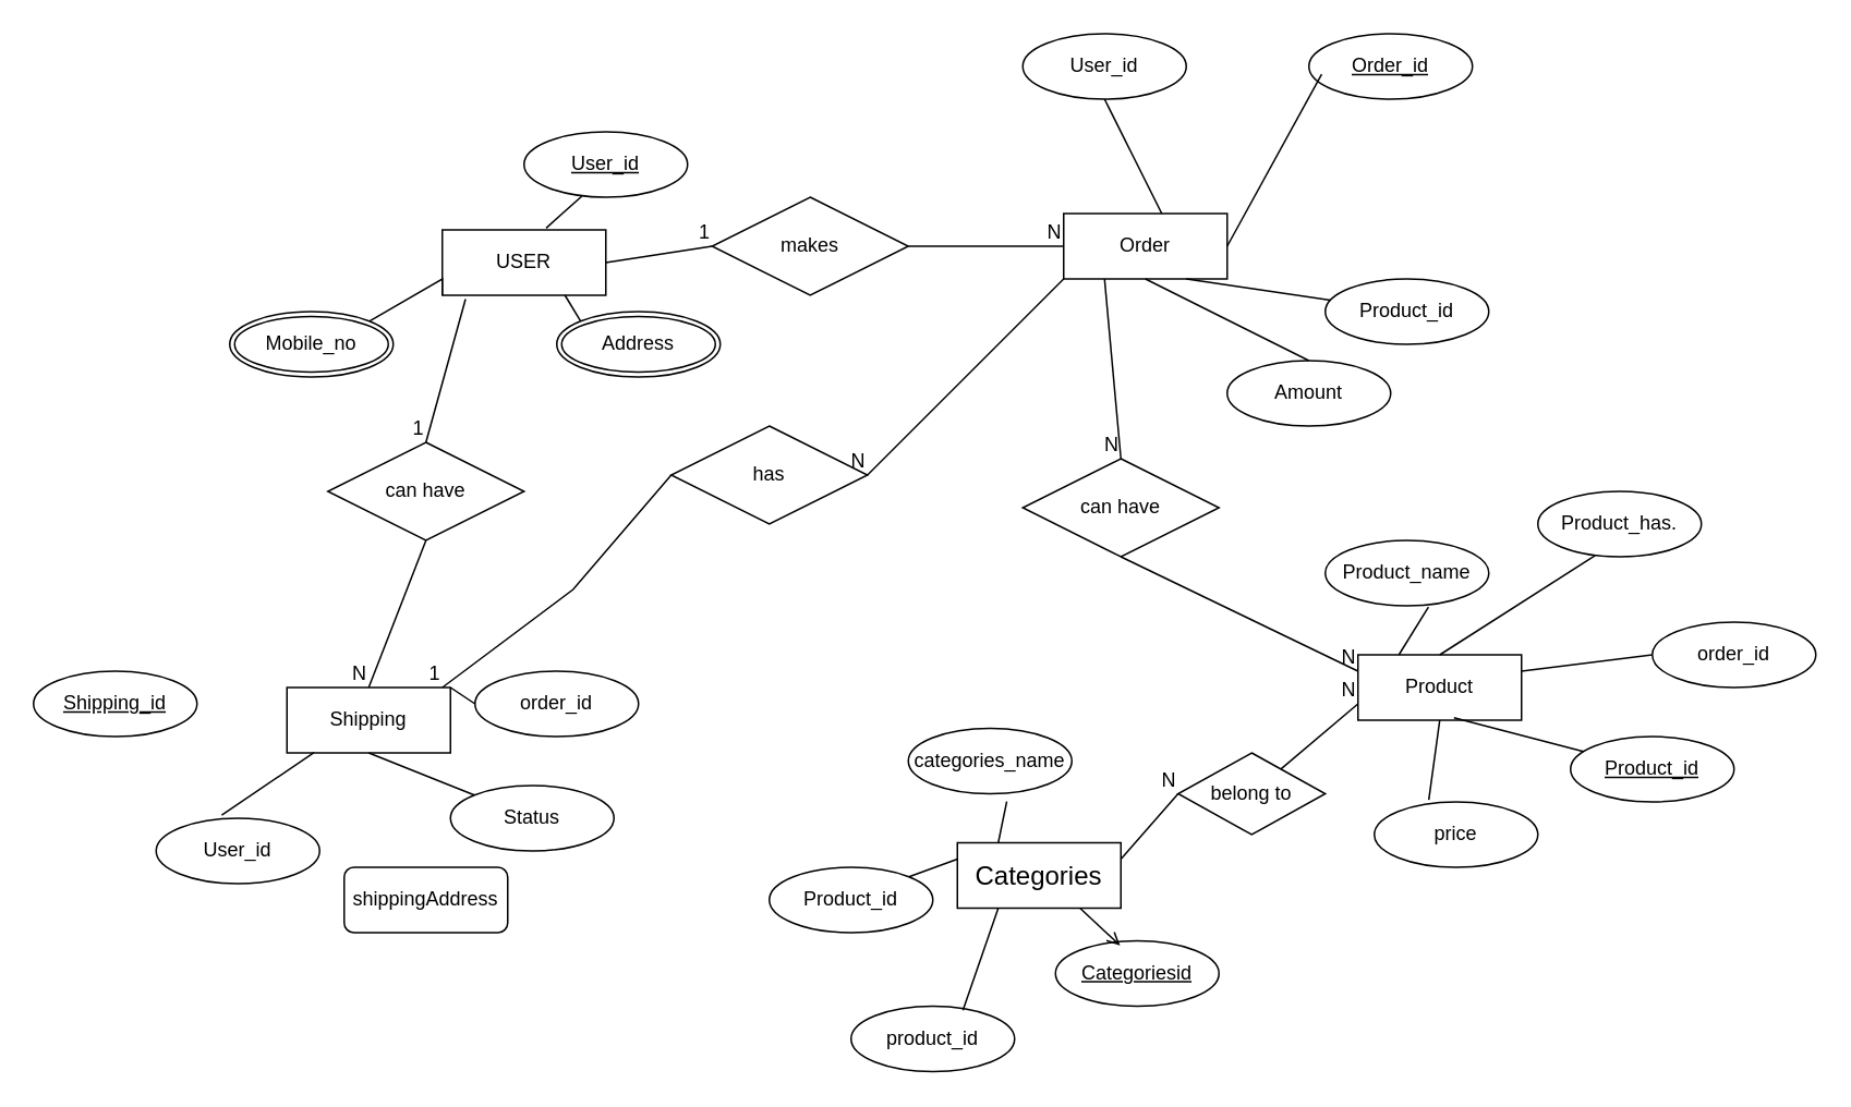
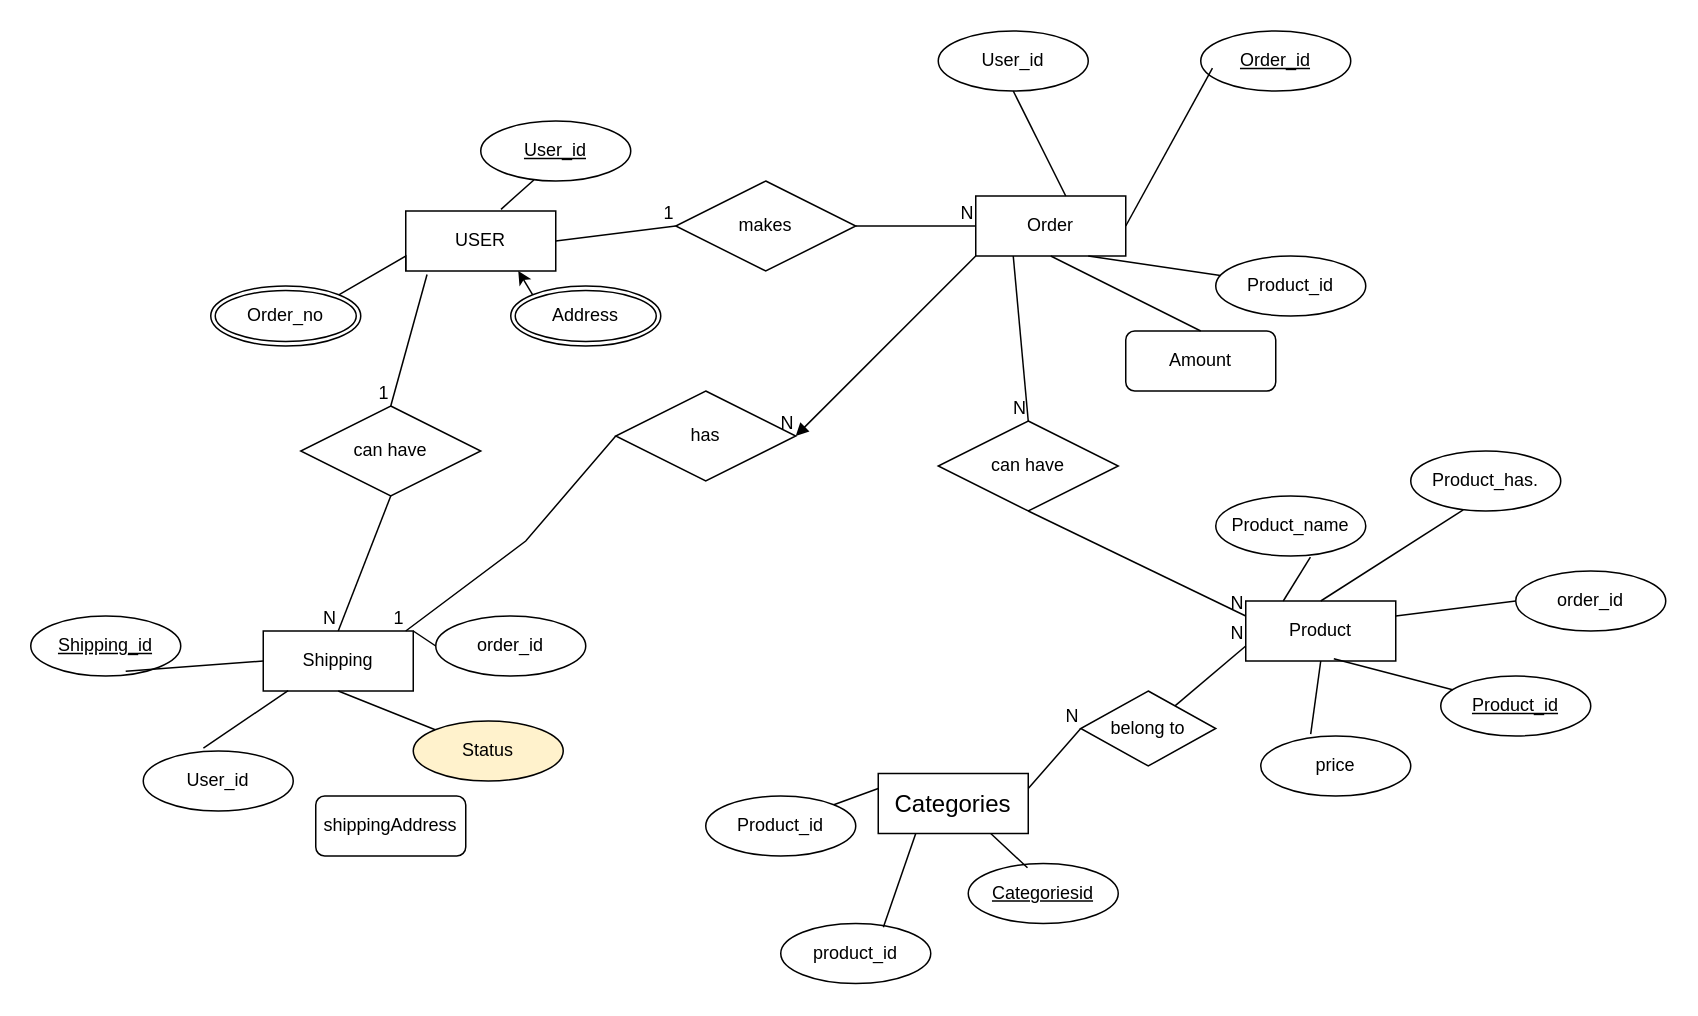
- <mxCell id="38" value="makes" style="shape=rhombus;perimeter=rhombusPerimeter;whiteSpace=wrap;html=1;align=center;" vertex="1" parent="1"><mxGeometry x="435" y="120" width="120" height="60" as="geometry" /></mxCell>
+ <mxCell id="38" value="makes" style="shape=rhombus;perimeter=rhombusPerimeter;whiteSpace=wrap;html=1;align=center;" vertex="1" parent="1"><mxGeometry x="450" y="120" width="120" height="60" as="geometry" /></mxCell>
- <mxCell id="36" value="" style="endArrow=none;html=1;rounded=0;entryX=0.75;entryY=1;entryDx=0;entryDy=0;exitX=0;exitY=0;exitDx=0;exitDy=0;" edge="1" parent="1" source="37" target="2"><mxGeometry relative="1" as="geometry"><mxPoint x="341.052" y="250.004" as="sourcePoint" /><mxPoint x="500" y="319.41" as="targetPoint" /></mxGeometry></mxCell>
+ <mxCell id="36" value="" style="endArrow=classic;html=1;rounded=0;entryX=0.75;entryY=1;entryDx=0;entryDy=0;exitX=0;exitY=0;exitDx=0;exitDy=0;" edge="1" parent="1" source="37" target="2"><mxGeometry relative="1" as="geometry"><mxPoint x="341.052" y="250.004" as="sourcePoint" /><mxPoint x="500" y="319.41" as="targetPoint" /></mxGeometry></mxCell>
- <mxCell id="7" value="Mobile_no" style="ellipse;shape=doubleEllipse;margin=3;whiteSpace=wrap;html=1;align=center;" vertex="1" parent="1"><mxGeometry x="140" y="190" width="100" height="40" as="geometry" /></mxCell>
+ <mxCell id="7" value="Order_no" style="ellipse;shape=doubleEllipse;margin=3;whiteSpace=wrap;html=1;align=center;" vertex="1" parent="1"><mxGeometry x="140" y="190" width="100" height="40" as="geometry" /></mxCell>
- <mxCell id="20" value="Amount" style="ellipse;whiteSpace=wrap;html=1;align=center;" vertex="1" parent="1"><mxGeometry x="750" y="220" width="100" height="40" as="geometry" /></mxCell>
+ <mxCell id="20" value="Amount" style="whiteSpace=wrap;html=1;align=center;rounded=1;" vertex="1" parent="1"><mxGeometry x="750" y="220" width="100" height="40" as="geometry" /></mxCell>
- <mxCell id="57" value="" style="endArrow=none;html=1;rounded=0;entryX=1;entryY=0.5;entryDx=0;entryDy=0;exitX=0;exitY=1;exitDx=0;exitDy=0;" edge="1" parent="1" source="5" target="56"><mxGeometry relative="1" as="geometry"><mxPoint x="750" y="150" as="sourcePoint" /><mxPoint x="910" y="130" as="targetPoint" /></mxGeometry></mxCell>
+ <mxCell id="57" value="" style="endArrow=block;html=1;rounded=0;entryX=1;entryY=0.5;entryDx=0;entryDy=0;exitX=0;exitY=1;exitDx=0;exitDy=0;" edge="1" parent="1" source="5" target="56"><mxGeometry relative="1" as="geometry"><mxPoint x="750" y="150" as="sourcePoint" /><mxPoint x="910" y="130" as="targetPoint" /></mxGeometry></mxCell>
+ <mxCell id="31" value="" style="endArrow=none;html=1;rounded=0;entryX=0;entryY=0.5;entryDx=0;entryDy=0;exitX=0.633;exitY=0.922;exitDx=0;exitDy=0;exitPerimeter=0;" edge="1" parent="1" source="30" target="6"><mxGeometry relative="1" as="geometry"><mxPoint x="125" y="240" as="sourcePoint" /><mxPoint x="285" y="240" as="targetPoint" /></mxGeometry></mxCell>
- <mxCell id="9" value="categories_name" style="ellipse;whiteSpace=wrap;html=1;align=center;" vertex="1" parent="1"><mxGeometry x="555" y="445" width="100" height="40" as="geometry" /></mxCell>
- <mxCell id="34" value="Status" style="ellipse;whiteSpace=wrap;html=1;align=center;" vertex="1" parent="1"><mxGeometry x="275" y="480" width="100" height="40" as="geometry" /></mxCell>
+ <mxCell id="34" value="Status" style="ellipse;whiteSpace=wrap;html=1;align=center;fillColor=#fff2cc;" vertex="1" parent="1"><mxGeometry x="275" y="480" width="100" height="40" as="geometry" /></mxCell>
- <mxCell id="12" value="" style="endArrow=none;html=1;rounded=0;entryX=0.25;entryY=0;entryDx=0;entryDy=0;exitX=0.602;exitY=1.12;exitDx=0;exitDy=0;exitPerimeter=0;" edge="1" parent="1" source="9" target="3"><mxGeometry relative="1" as="geometry"><mxPoint x="580" y="505" as="sourcePoint" /><mxPoint x="680" y="495" as="targetPoint" /></mxGeometry></mxCell>
- <mxCell id="11" value="" style="endArrow=open;html=1;rounded=0;exitX=0.75;exitY=1;exitDx=0;exitDy=0;entryX=0.395;entryY=0.071;entryDx=0;entryDy=0;entryPerimeter=0;" edge="1" parent="1" source="3" target="10"><mxGeometry relative="1" as="geometry"><mxPoint x="600" y="615" as="sourcePoint" /><mxPoint x="600" y="615" as="targetPoint" /><Array as="points" /></mxGeometry></mxCell>
+ <mxCell id="11" value="" style="endArrow=none;html=1;rounded=0;exitX=0.75;exitY=1;exitDx=0;exitDy=0;entryX=0.395;entryY=0.071;entryDx=0;entryDy=0;entryPerimeter=0;" edge="1" parent="1" source="3" target="10"><mxGeometry relative="1" as="geometry"><mxPoint x="600" y="615" as="sourcePoint" /><mxPoint x="600" y="615" as="targetPoint" /><Array as="points" /></mxGeometry></mxCell>
